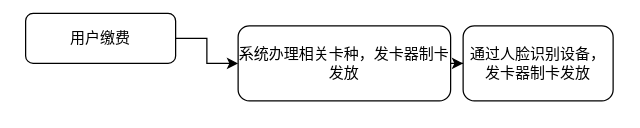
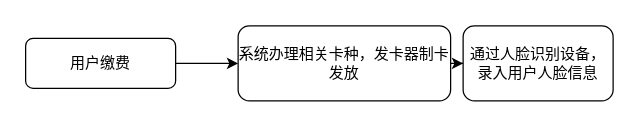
- <mxCell id="3" value="用户缴费" style="rounded=1;whiteSpace=wrap;html=1;fontSize=12;glass=0;strokeWidth=1;shadow=0;" parent="1" vertex="1"><mxGeometry x="20" y="10" width="120" height="40" as="geometry" /></mxCell>
+ <mxCell id="3" value="用户缴费" style="rounded=1;whiteSpace=wrap;html=1;fontSize=12;glass=0;strokeWidth=1;shadow=0;" parent="1" vertex="1"><mxGeometry x="20" y="30" width="120" height="40" as="geometry" /></mxCell>
- <mxCell id="6" value="通过人脸识别设备，发卡器制卡发放" style="whiteSpace=wrap;html=1;rounded=1;glass=0;strokeWidth=1;shadow=0;" parent="1" vertex="1"><mxGeometry x="370" y="20" width="120" height="60" as="geometry" /></mxCell>
+ <mxCell id="6" value="通过人脸识别设备，录入用户人脸信息" style="whiteSpace=wrap;html=1;rounded=1;glass=0;strokeWidth=1;shadow=0;" parent="1" vertex="1"><mxGeometry x="370" y="20" width="120" height="60" as="geometry" /></mxCell>
